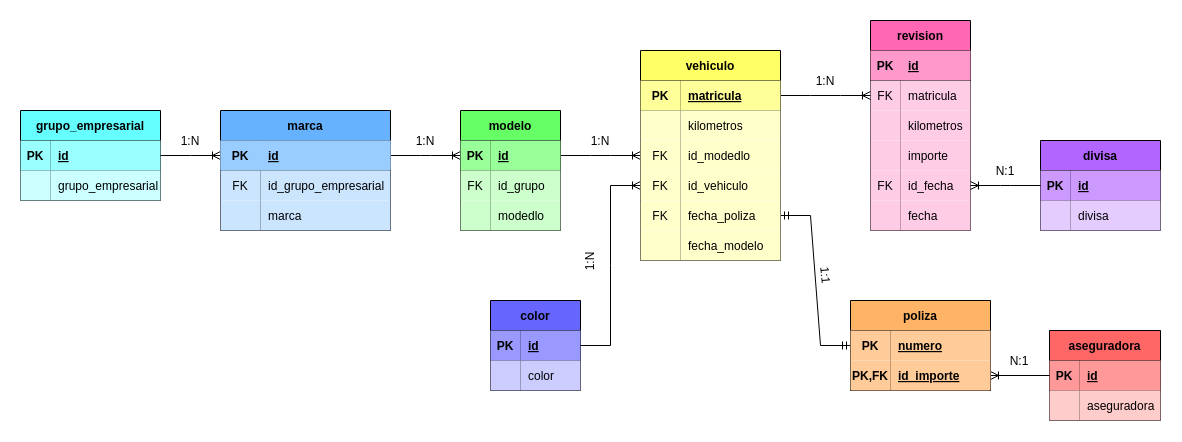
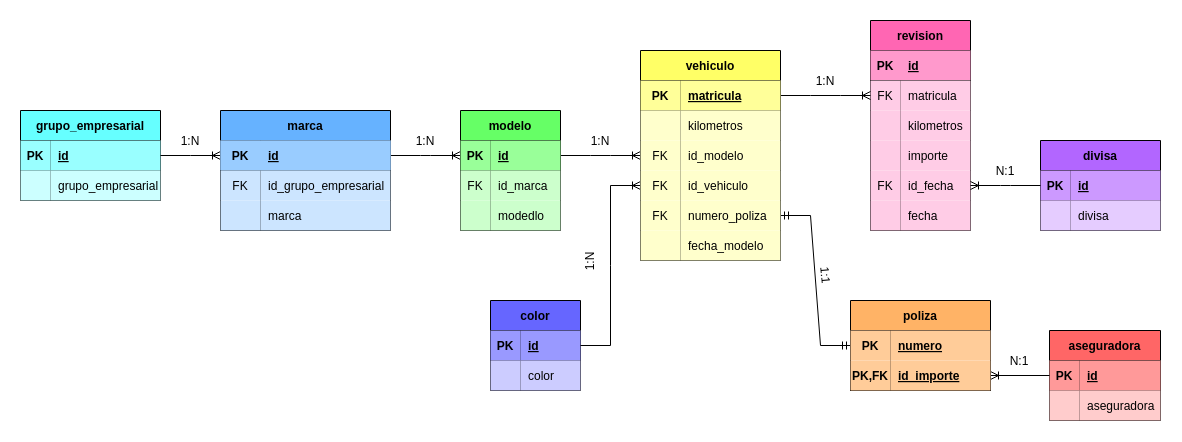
- <mxCell id="93" value="id_modedlo" style="shape=partialRectangle;connectable=0;fillColor=#FFFFCC;top=0;left=0;bottom=0;right=0;align=left;spacingLeft=6;fontStyle=0;overflow=hidden;" vertex="1" parent="91"><mxGeometry x="40" width="100" height="30" as="geometry"><mxRectangle width="100" height="30" as="alternateBounds" /></mxGeometry></mxCell>
+ <mxCell id="93" value="id_modelo" style="shape=partialRectangle;connectable=0;fillColor=#FFFFCC;top=0;left=0;bottom=0;right=0;align=left;spacingLeft=6;fontStyle=0;overflow=hidden;" vertex="1" parent="91"><mxGeometry x="40" width="100" height="30" as="geometry"><mxRectangle width="100" height="30" as="alternateBounds" /></mxGeometry></mxCell>
- <mxCell id="58" value="id_grupo" style="shape=partialRectangle;connectable=0;fillColor=#CCFFCC;top=0;left=0;bottom=0;right=0;align=left;spacingLeft=6;fontStyle=0;overflow=hidden;" vertex="1" parent="56"><mxGeometry x="30" width="70" height="30" as="geometry"><mxRectangle width="70" height="30" as="alternateBounds" /></mxGeometry></mxCell>
+ <mxCell id="58" value="id_marca" style="shape=partialRectangle;connectable=0;fillColor=#CCFFCC;top=0;left=0;bottom=0;right=0;align=left;spacingLeft=6;fontStyle=0;overflow=hidden;" vertex="1" parent="56"><mxGeometry x="30" width="70" height="30" as="geometry"><mxRectangle width="70" height="30" as="alternateBounds" /></mxGeometry></mxCell>
- <mxCell id="99" value="fecha_poliza" style="shape=partialRectangle;connectable=0;fillColor=#FFFFCC;top=0;left=0;bottom=0;right=0;align=left;spacingLeft=6;overflow=hidden;" vertex="1" parent="97"><mxGeometry x="40" width="100" height="30" as="geometry"><mxRectangle width="100" height="30" as="alternateBounds" /></mxGeometry></mxCell>
+ <mxCell id="99" value="numero_poliza" style="shape=partialRectangle;connectable=0;fillColor=#FFFFCC;top=0;left=0;bottom=0;right=0;align=left;spacingLeft=6;overflow=hidden;" vertex="1" parent="97"><mxGeometry x="40" width="100" height="30" as="geometry"><mxRectangle width="100" height="30" as="alternateBounds" /></mxGeometry></mxCell>
